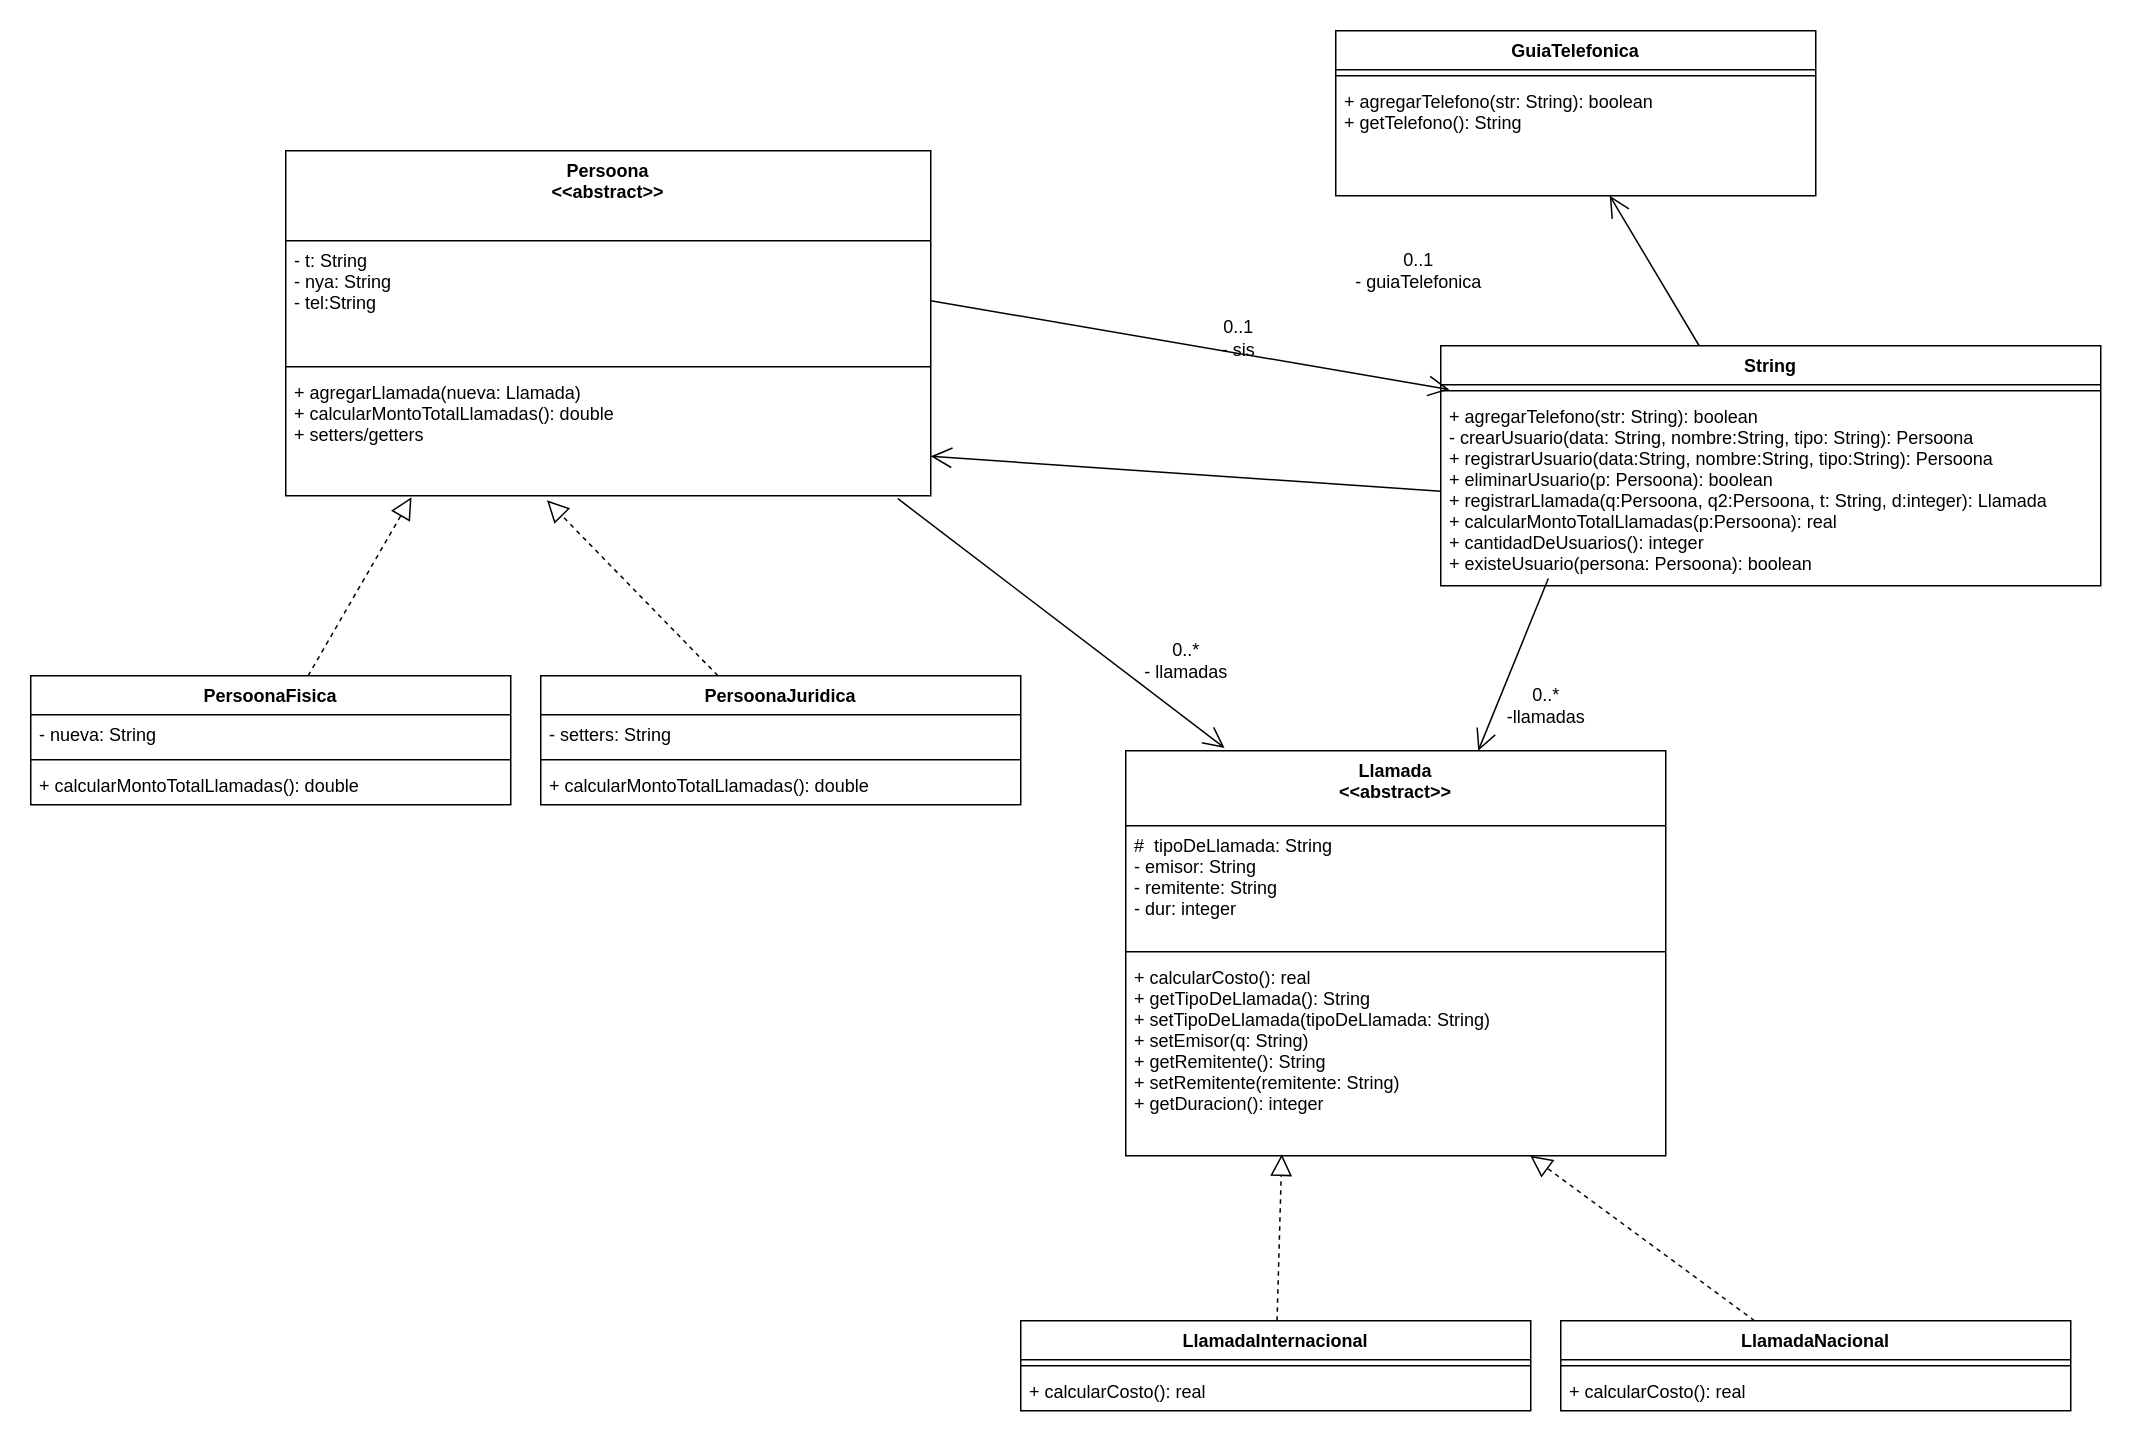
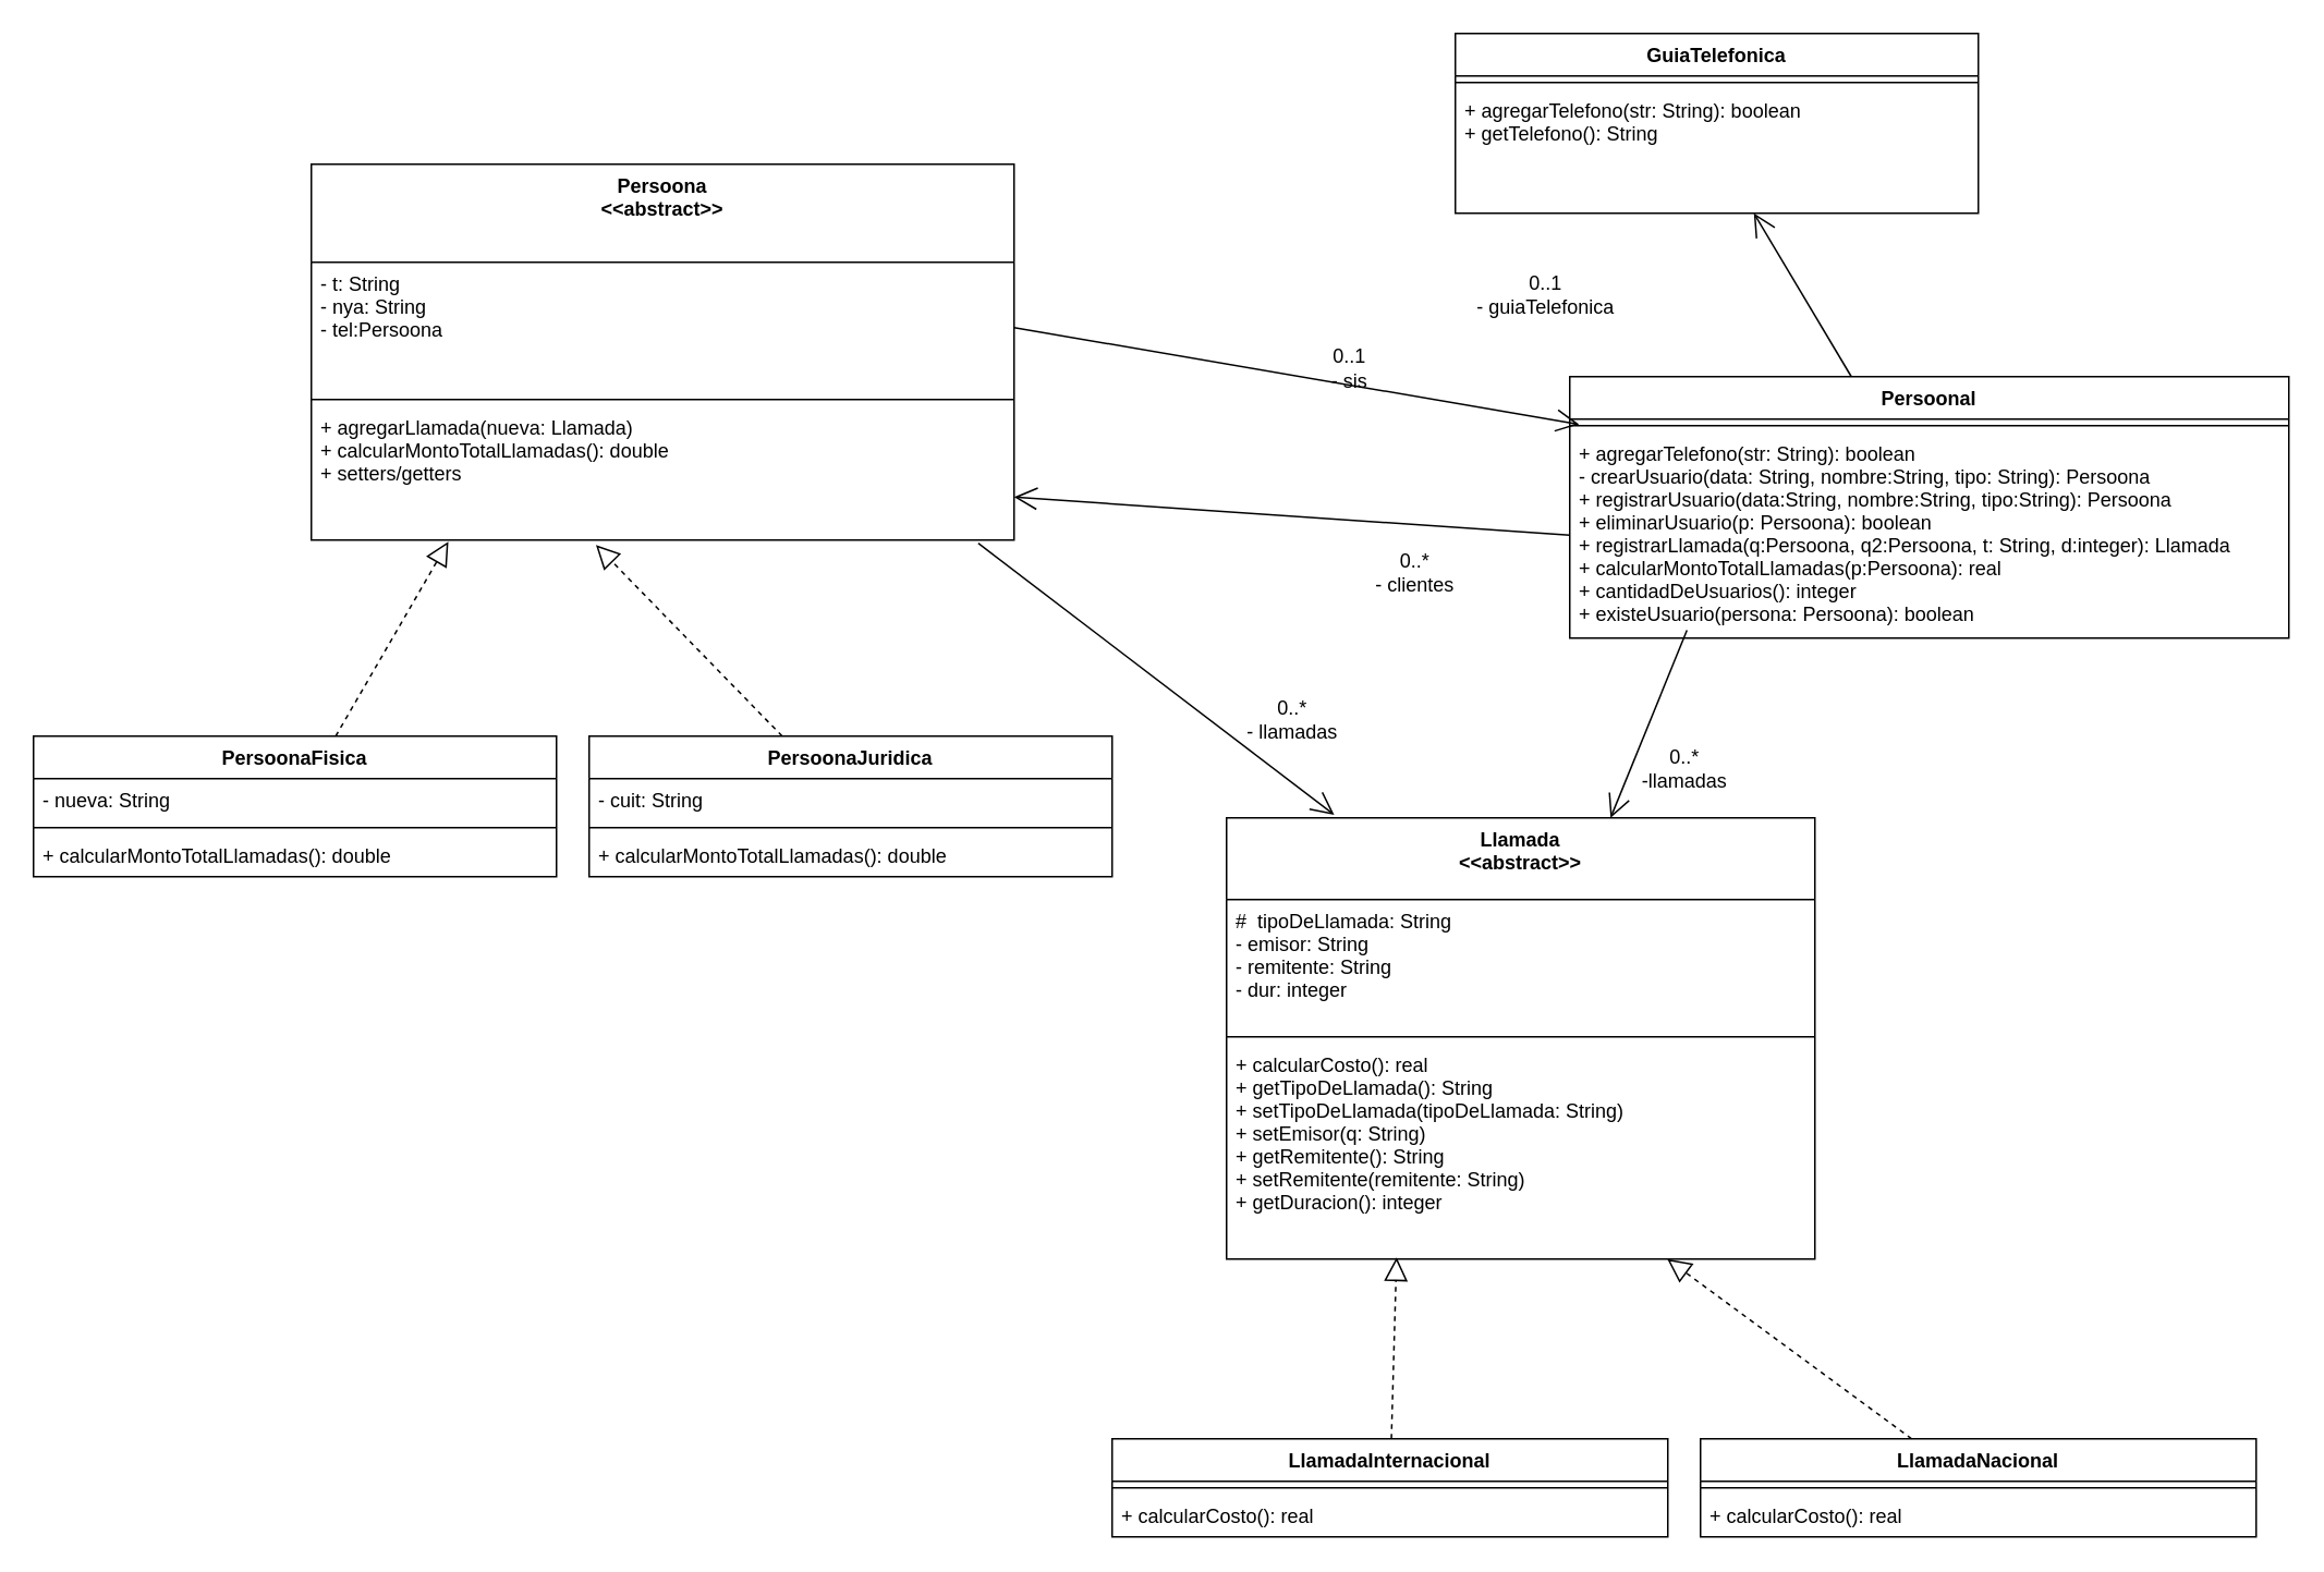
- <mxCell id="18" value="- t: String&#10;- nya: String&#10;- tel:String&#10;" style="text;strokeColor=none;fillColor=none;align=left;verticalAlign=top;spacingLeft=4;spacingRight=4;overflow=hidden;rotatable=0;points=[[0,0.5],[1,0.5]];portConstraint=eastwest;" vertex="1" parent="17"><mxGeometry y="60" width="430" height="80" as="geometry" /></mxCell>
+ <mxCell id="18" value="- t: String&#10;- nya: String&#10;- tel:Persoona&#10;" style="text;strokeColor=none;fillColor=none;align=left;verticalAlign=top;spacingLeft=4;spacingRight=4;overflow=hidden;rotatable=0;points=[[0,0.5],[1,0.5]];portConstraint=eastwest;" vertex="1" parent="17"><mxGeometry y="60" width="430" height="80" as="geometry" /></mxCell>
- <mxCell id="23" value="String" style="swimlane;fontStyle=1;align=center;verticalAlign=top;childLayout=stackLayout;horizontal=1;startSize=26;horizontalStack=0;resizeParent=1;resizeParentMax=0;resizeLast=0;collapsible=1;marginBottom=0;" vertex="1" parent="1"><mxGeometry x="960" y="230" width="440" height="160" as="geometry" /></mxCell>
+ <mxCell id="23" value="Persoonal" style="swimlane;fontStyle=1;align=center;verticalAlign=top;childLayout=stackLayout;horizontal=1;startSize=26;horizontalStack=0;resizeParent=1;resizeParentMax=0;resizeLast=0;collapsible=1;marginBottom=0;" vertex="1" parent="1"><mxGeometry x="960" y="230" width="440" height="160" as="geometry" /></mxCell>
+ <mxCell id="41" value="0..*&lt;br&gt;- clientes" style="text;html=1;align=center;verticalAlign=middle;resizable=0;points=[];autosize=1;strokeColor=none;fillColor=none;" vertex="1" parent="1"><mxGeometry x="830" y="330" width="70" height="40" as="geometry" /></mxCell>
- <mxCell id="34" value="- setters: String" style="text;strokeColor=none;fillColor=none;align=left;verticalAlign=top;spacingLeft=4;spacingRight=4;overflow=hidden;rotatable=0;points=[[0,0.5],[1,0.5]];portConstraint=eastwest;" vertex="1" parent="33"><mxGeometry y="26" width="320" height="26" as="geometry" /></mxCell>
+ <mxCell id="34" value="- cuit: String" style="text;strokeColor=none;fillColor=none;align=left;verticalAlign=top;spacingLeft=4;spacingRight=4;overflow=hidden;rotatable=0;points=[[0,0.5],[1,0.5]];portConstraint=eastwest;" vertex="1" parent="33"><mxGeometry y="26" width="320" height="26" as="geometry" /></mxCell>
